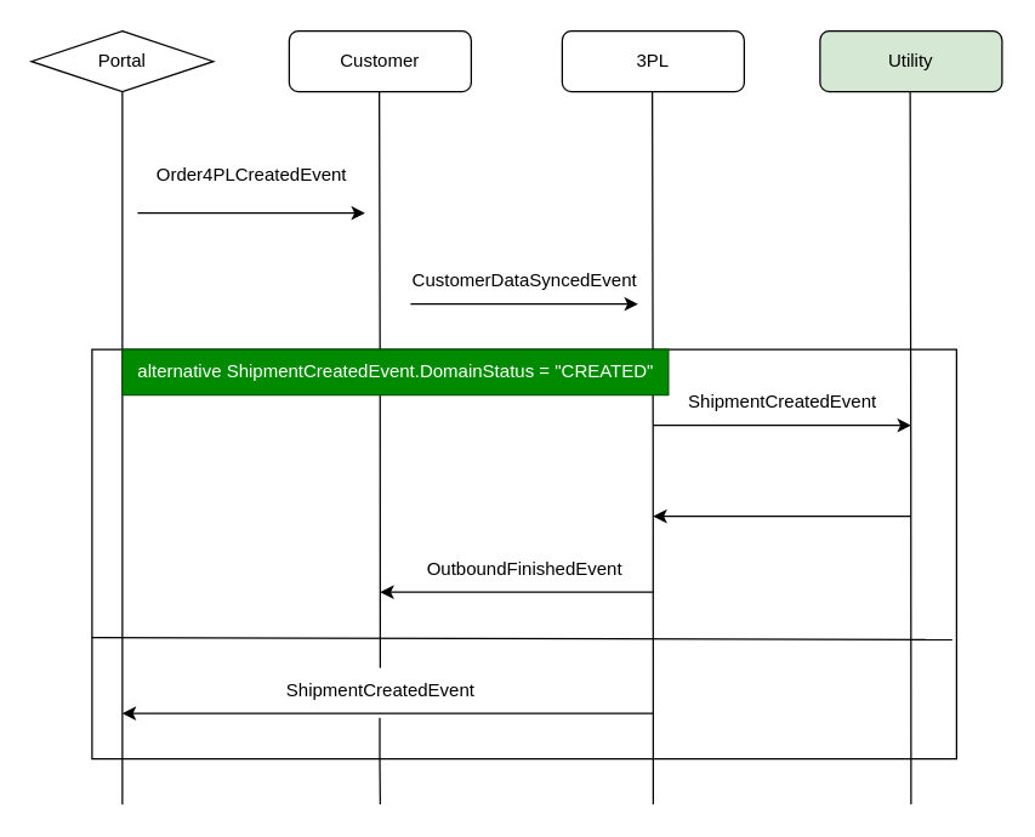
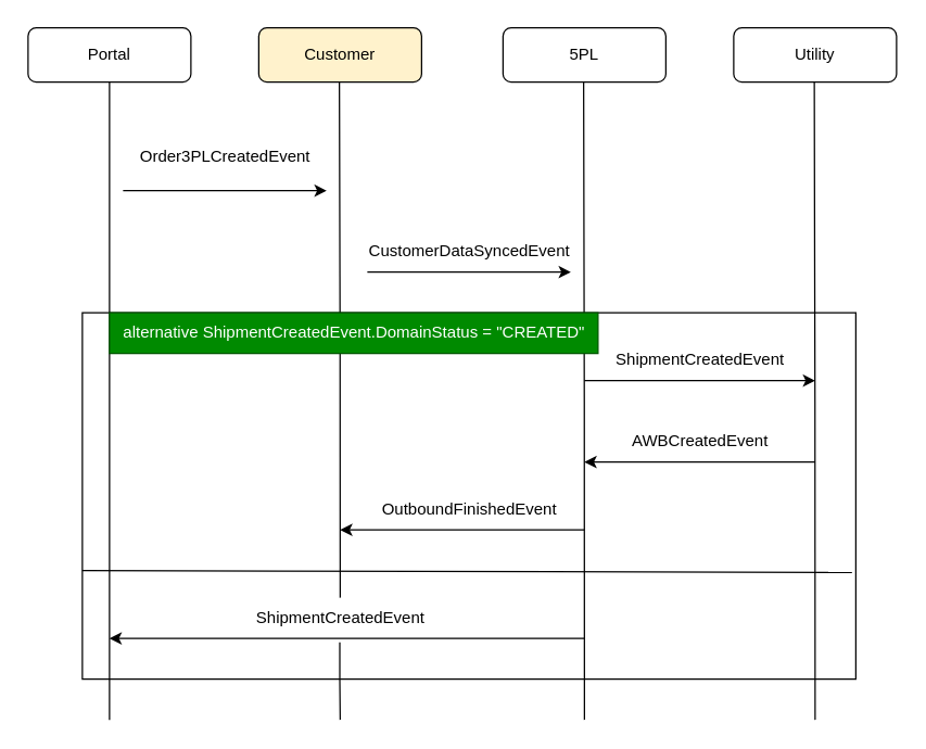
- <mxCell id="4" value="Portal" style="rhombus;whiteSpace=wrap;html=1;" vertex="1" parent="1"><mxGeometry x="20" y="20" width="120" height="40" as="geometry" /></mxCell>
+ <mxCell id="4" value="Portal" style="rounded=1;whiteSpace=wrap;html=1;" vertex="1" parent="1"><mxGeometry x="20" y="20" width="120" height="40" as="geometry" /></mxCell>
- <mxCell id="5" value="Customer" style="rounded=1;whiteSpace=wrap;html=1;" vertex="1" parent="1"><mxGeometry x="190" y="20" width="120" height="40" as="geometry" /></mxCell>
+ <mxCell id="5" value="Customer" style="rounded=1;whiteSpace=wrap;html=1;fillColor=#fff2cc;" vertex="1" parent="1"><mxGeometry x="190" y="20" width="120" height="40" as="geometry" /></mxCell>
- <mxCell id="6" value="3PL" style="rounded=1;whiteSpace=wrap;html=1;" vertex="1" parent="1"><mxGeometry x="370" y="20" width="120" height="40" as="geometry" /></mxCell>
+ <mxCell id="6" value="5PL" style="rounded=1;whiteSpace=wrap;html=1;" vertex="1" parent="1"><mxGeometry x="370" y="20" width="120" height="40" as="geometry" /></mxCell>
- <mxCell id="7" value="Utility" style="rounded=1;whiteSpace=wrap;html=1;fillColor=#d5e8d4;" vertex="1" parent="1"><mxGeometry x="540" y="20" width="120" height="40" as="geometry" /></mxCell>
+ <mxCell id="7" value="Utility" style="rounded=1;whiteSpace=wrap;html=1;" vertex="1" parent="1"><mxGeometry x="540" y="20" width="120" height="40" as="geometry" /></mxCell>
- <mxCell id="12" value="Order4PLCreatedEvent" style="text;html=1;align=center;verticalAlign=middle;resizable=0;points=[];autosize=1;strokeColor=none;fillColor=none;" vertex="1" parent="1"><mxGeometry x="90" y="100" width="150" height="30" as="geometry" /></mxCell>
+ <mxCell id="12" value="Order3PLCreatedEvent" style="text;html=1;align=center;verticalAlign=middle;resizable=0;points=[];autosize=1;strokeColor=none;fillColor=none;" vertex="1" parent="1"><mxGeometry x="90" y="100" width="150" height="30" as="geometry" /></mxCell>
+ <mxCell id="21" value="AWBCreatedEvent" style="text;html=1;align=center;verticalAlign=middle;resizable=0;points=[];autosize=1;strokeColor=none;fillColor=none;" vertex="1" parent="1"><mxGeometry x="455" y="310" width="120" height="30" as="geometry" /></mxCell>
